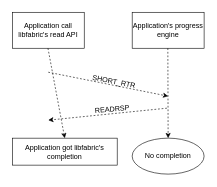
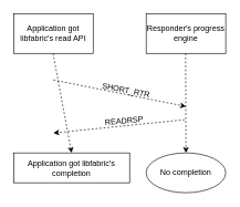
- <mxCell id="2" value="Application call libfabric's read API" style="rounded=0;whiteSpace=wrap;html=1;" parent="1" vertex="1"><mxGeometry x="20" y="20" width="120" height="60" as="geometry" /></mxCell>
+ <mxCell id="2" value="Application got libfabric's read API" style="rounded=0;whiteSpace=wrap;html=1;" parent="1" vertex="1"><mxGeometry x="20" y="20" width="120" height="60" as="geometry" /></mxCell>
- <mxCell id="3" value="Application's progress engine" style="rounded=0;whiteSpace=wrap;html=1;" parent="1" vertex="1"><mxGeometry x="220" y="20" width="120" height="60" as="geometry" /></mxCell>
+ <mxCell id="3" value="Responder's progress engine" style="rounded=0;whiteSpace=wrap;html=1;" parent="1" vertex="1"><mxGeometry x="220" y="20" width="120" height="60" as="geometry" /></mxCell>
